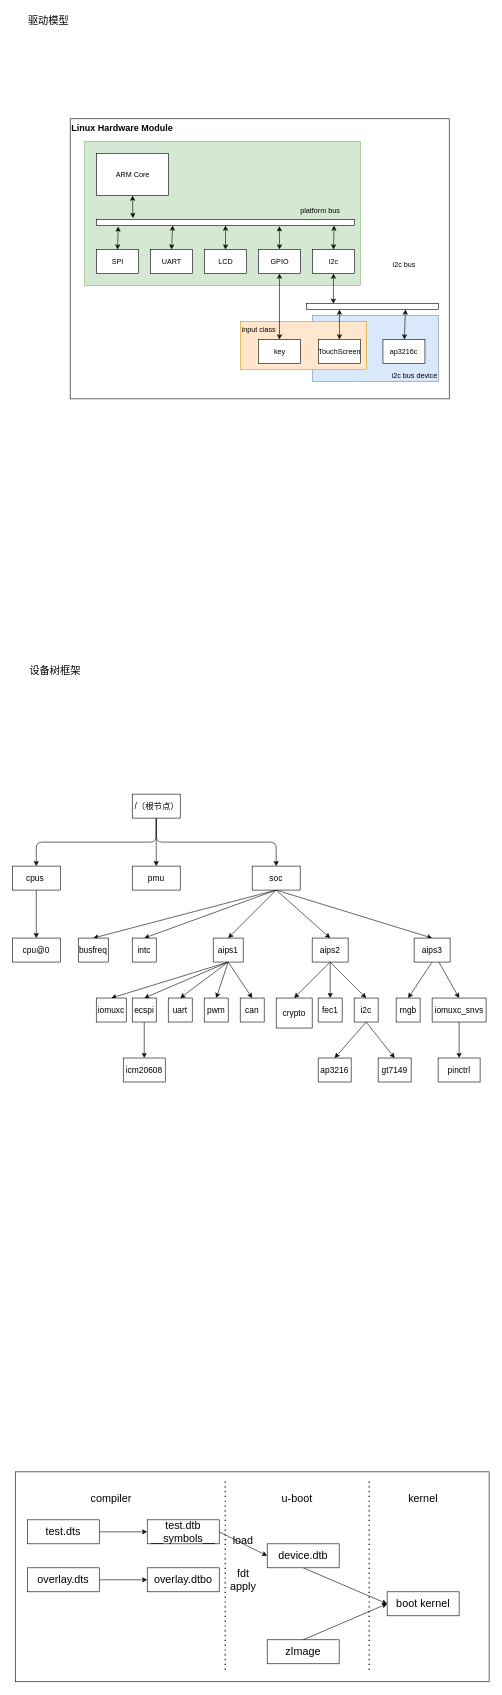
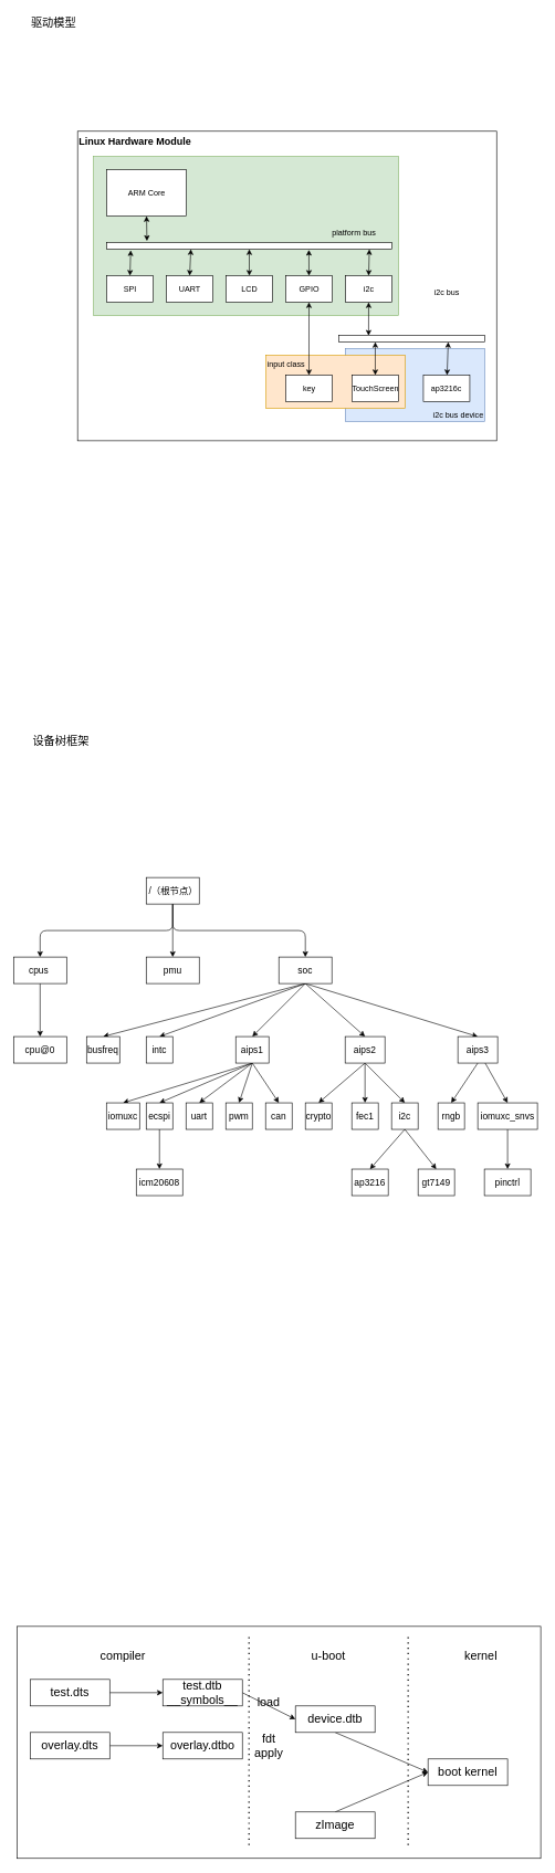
- <mxCell id="63" value="crypto" style="rounded=0;whiteSpace=wrap;html=1;fontSize=14;align=center;verticalAlign=middle;fontStyle=0;horizontal=1;" parent="1" vertex="1"><mxGeometry x="460" y="1663" width="60" height="50" as="geometry" /></mxCell>
+ <mxCell id="63" value="crypto" style="rounded=0;whiteSpace=wrap;html=1;fontSize=14;align=center;verticalAlign=middle;fontStyle=0;horizontal=1;" parent="1" vertex="1"><mxGeometry x="460" y="1663" width="40" height="40" as="geometry" /></mxCell>
- <mxCell id="96" value="kernel" style="text;html=1;strokeColor=none;fillColor=none;align=center;verticalAlign=middle;whiteSpace=wrap;rounded=0;fontSize=18;" parent="1" vertex="1"><mxGeometry x="675" y="2483" width="60" height="30" as="geometry" /></mxCell>
+ <mxCell id="96" value="kernel" style="text;html=1;strokeColor=none;fillColor=none;align=center;verticalAlign=middle;whiteSpace=wrap;rounded=0;fontSize=18;" parent="1" vertex="1"><mxGeometry x="695" y="2483" width="60" height="30" as="geometry" /></mxCell>
